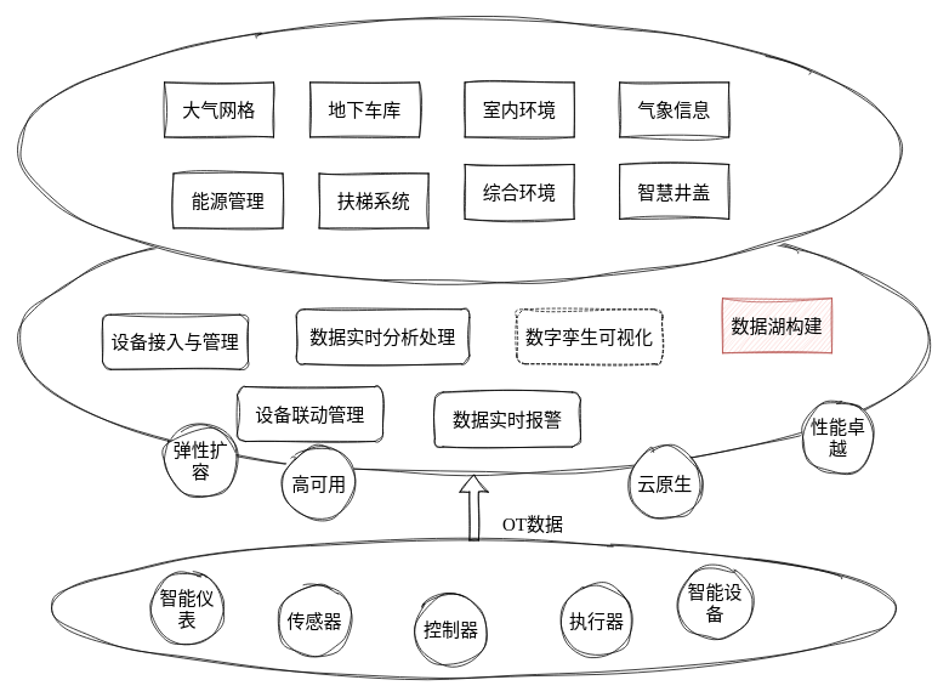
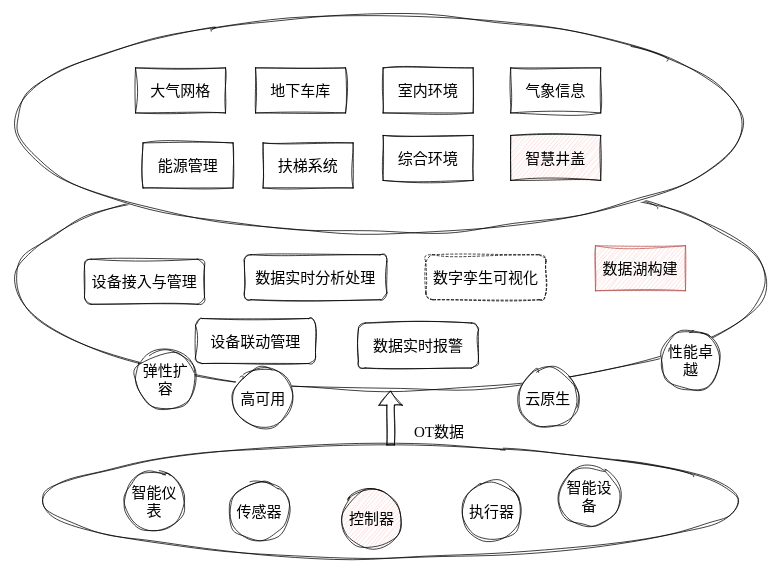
- <mxCell id="23" value="智慧井盖" style="rounded=0;whiteSpace=wrap;html=1;sketch=1;hachureGap=4;jiggle=2;curveFitting=1;fontFamily=Architects Daughter;fontSource=https%3A%2F%2Ffonts.googleapis.com%2Fcss%3Ffamily%3DArchitects%2BDaughter;fontSize=20;" vertex="1" parent="14"><mxGeometry x="660" y="160" width="120" height="60" as="geometry" /></mxCell>
+ <mxCell id="23" value="智慧井盖" style="rounded=0;whiteSpace=wrap;html=1;sketch=1;hachureGap=4;jiggle=2;curveFitting=1;fontFamily=Architects Daughter;fontSource=https%3A%2F%2Ffonts.googleapis.com%2Fcss%3Ffamily%3DArchitects%2BDaughter;fontSize=20;fillColor=#f8cecc;" vertex="1" parent="14"><mxGeometry x="660" y="160" width="120" height="60" as="geometry" /></mxCell>
- <mxCell id="28" value="控制器" style="ellipse;whiteSpace=wrap;html=1;aspect=fixed;sketch=1;hachureGap=4;jiggle=2;curveFitting=1;fontFamily=Architects Daughter;fontSource=https%3A%2F%2Ffonts.googleapis.com%2Fcss%3Ffamily%3DArchitects%2BDaughter;fontSize=20;" vertex="1" parent="24"><mxGeometry x="400" y="58" width="80" height="80" as="geometry" /></mxCell>
+ <mxCell id="28" value="控制器" style="ellipse;whiteSpace=wrap;html=1;aspect=fixed;sketch=1;hachureGap=4;jiggle=2;curveFitting=1;fontFamily=Architects Daughter;fontSource=https%3A%2F%2Ffonts.googleapis.com%2Fcss%3Ffamily%3DArchitects%2BDaughter;fontSize=20;fillColor=#f8cecc;" vertex="1" parent="24"><mxGeometry x="400" y="58" width="80" height="80" as="geometry" /></mxCell>
